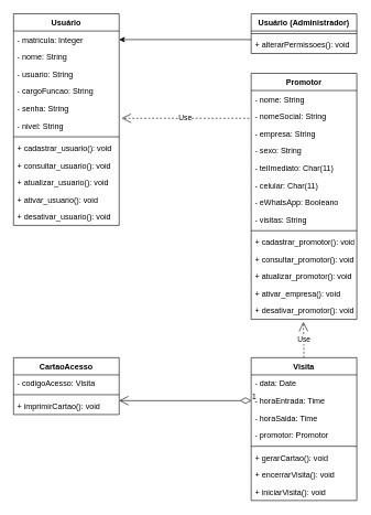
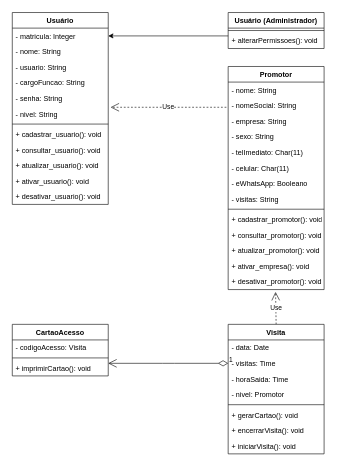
- <mxCell id="39" value="- horaEntrada: Time" style="text;strokeColor=none;fillColor=none;align=left;verticalAlign=top;spacingLeft=4;spacingRight=4;overflow=hidden;rotatable=0;points=[[0,0.5],[1,0.5]];portConstraint=eastwest;" vertex="1" parent="37"><mxGeometry y="52" width="160" height="26" as="geometry" /></mxCell>
+ <mxCell id="39" value="- visitas: Time" style="text;strokeColor=none;fillColor=none;align=left;verticalAlign=top;spacingLeft=4;spacingRight=4;overflow=hidden;rotatable=0;points=[[0,0.5],[1,0.5]];portConstraint=eastwest;" vertex="1" parent="37"><mxGeometry y="52" width="160" height="26" as="geometry" /></mxCell>
- <mxCell id="41" value="- promotor: Promotor" style="text;strokeColor=none;fillColor=none;align=left;verticalAlign=top;spacingLeft=4;spacingRight=4;overflow=hidden;rotatable=0;points=[[0,0.5],[1,0.5]];portConstraint=eastwest;" vertex="1" parent="37"><mxGeometry y="104" width="160" height="26" as="geometry" /></mxCell>
+ <mxCell id="41" value="- nivel: Promotor" style="text;strokeColor=none;fillColor=none;align=left;verticalAlign=top;spacingLeft=4;spacingRight=4;overflow=hidden;rotatable=0;points=[[0,0.5],[1,0.5]];portConstraint=eastwest;" vertex="1" parent="37"><mxGeometry y="104" width="160" height="26" as="geometry" /></mxCell>
